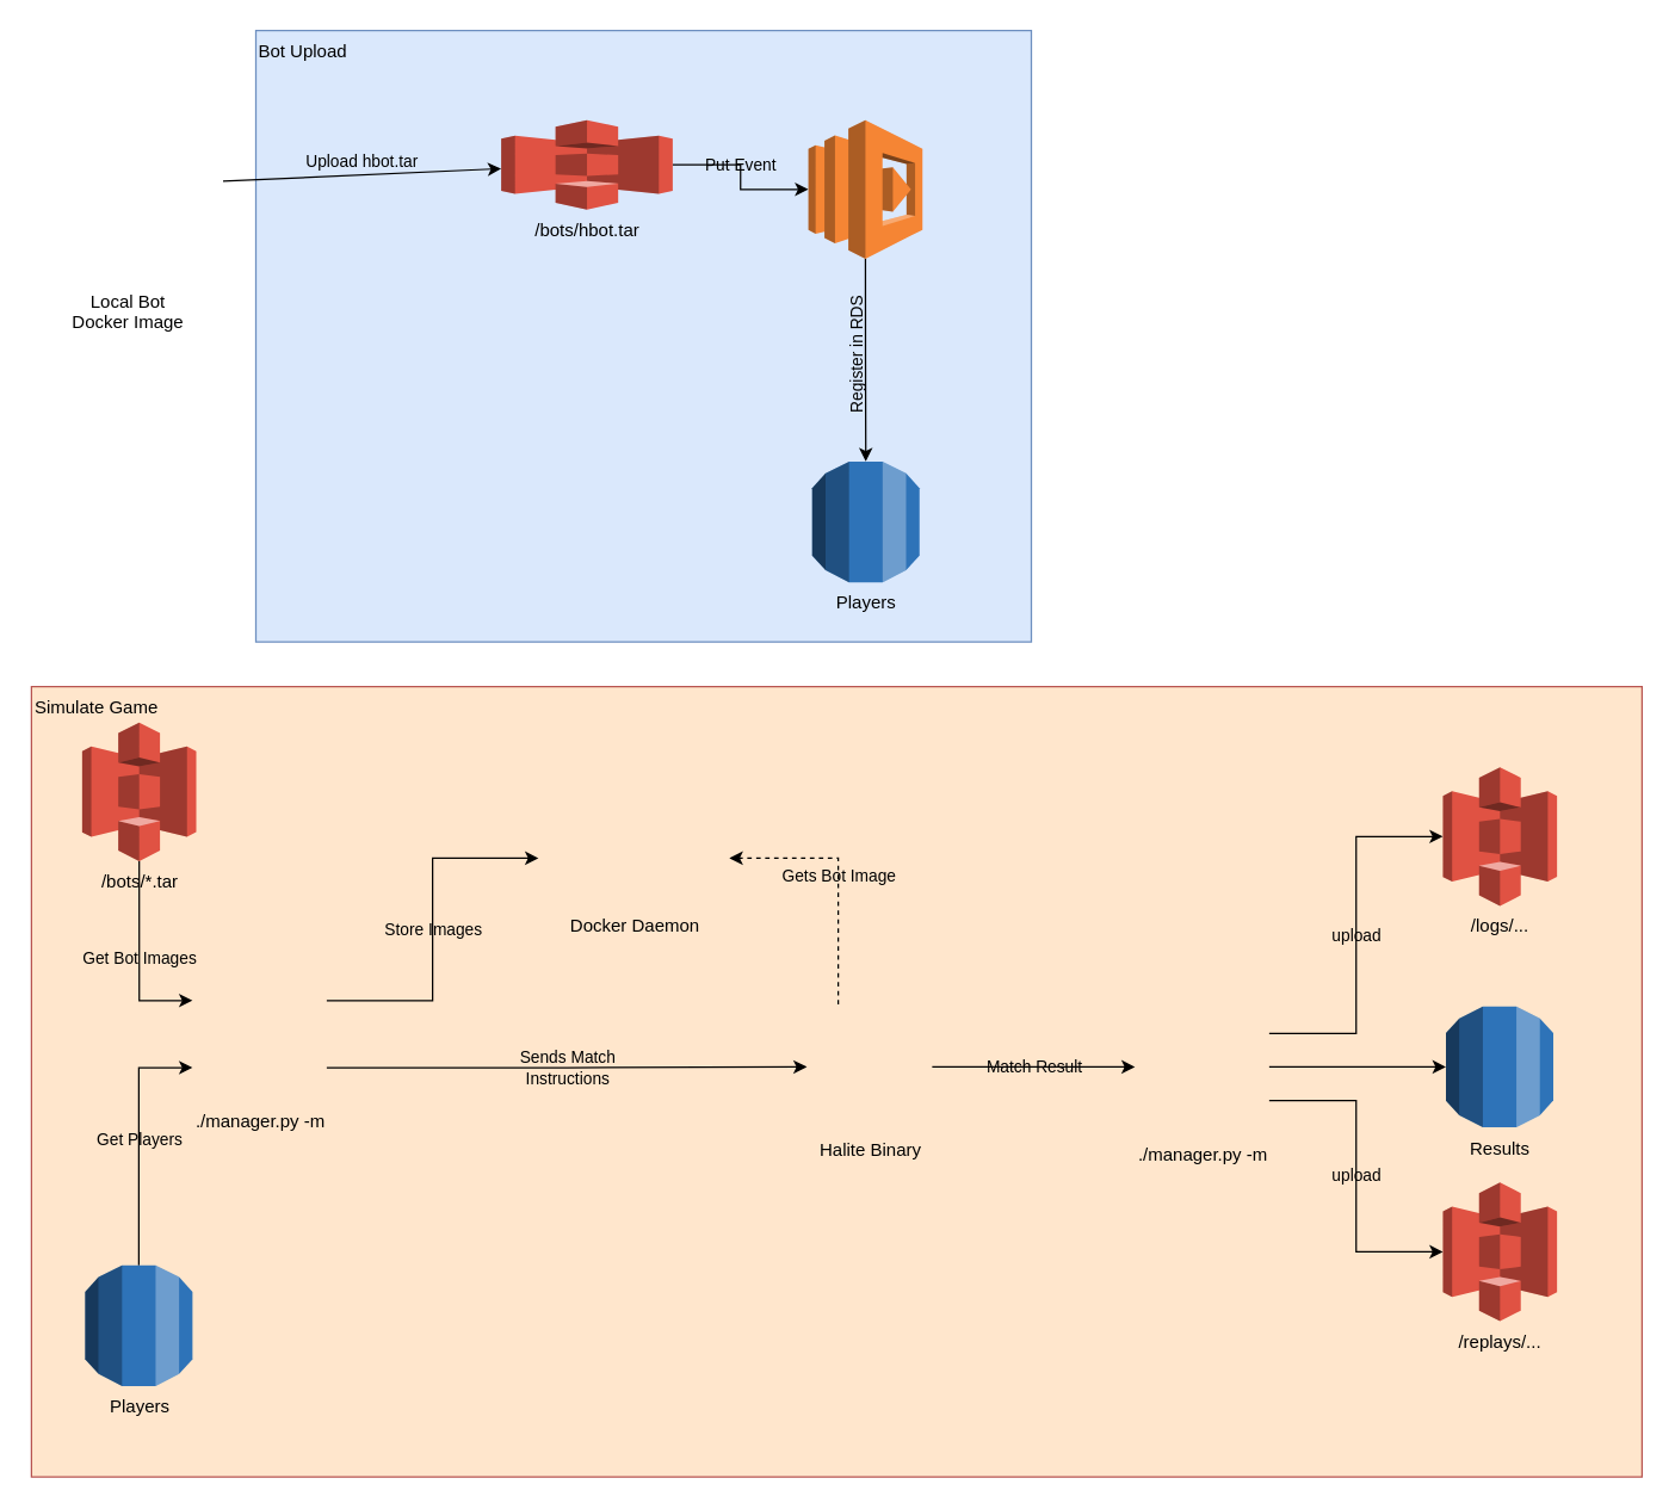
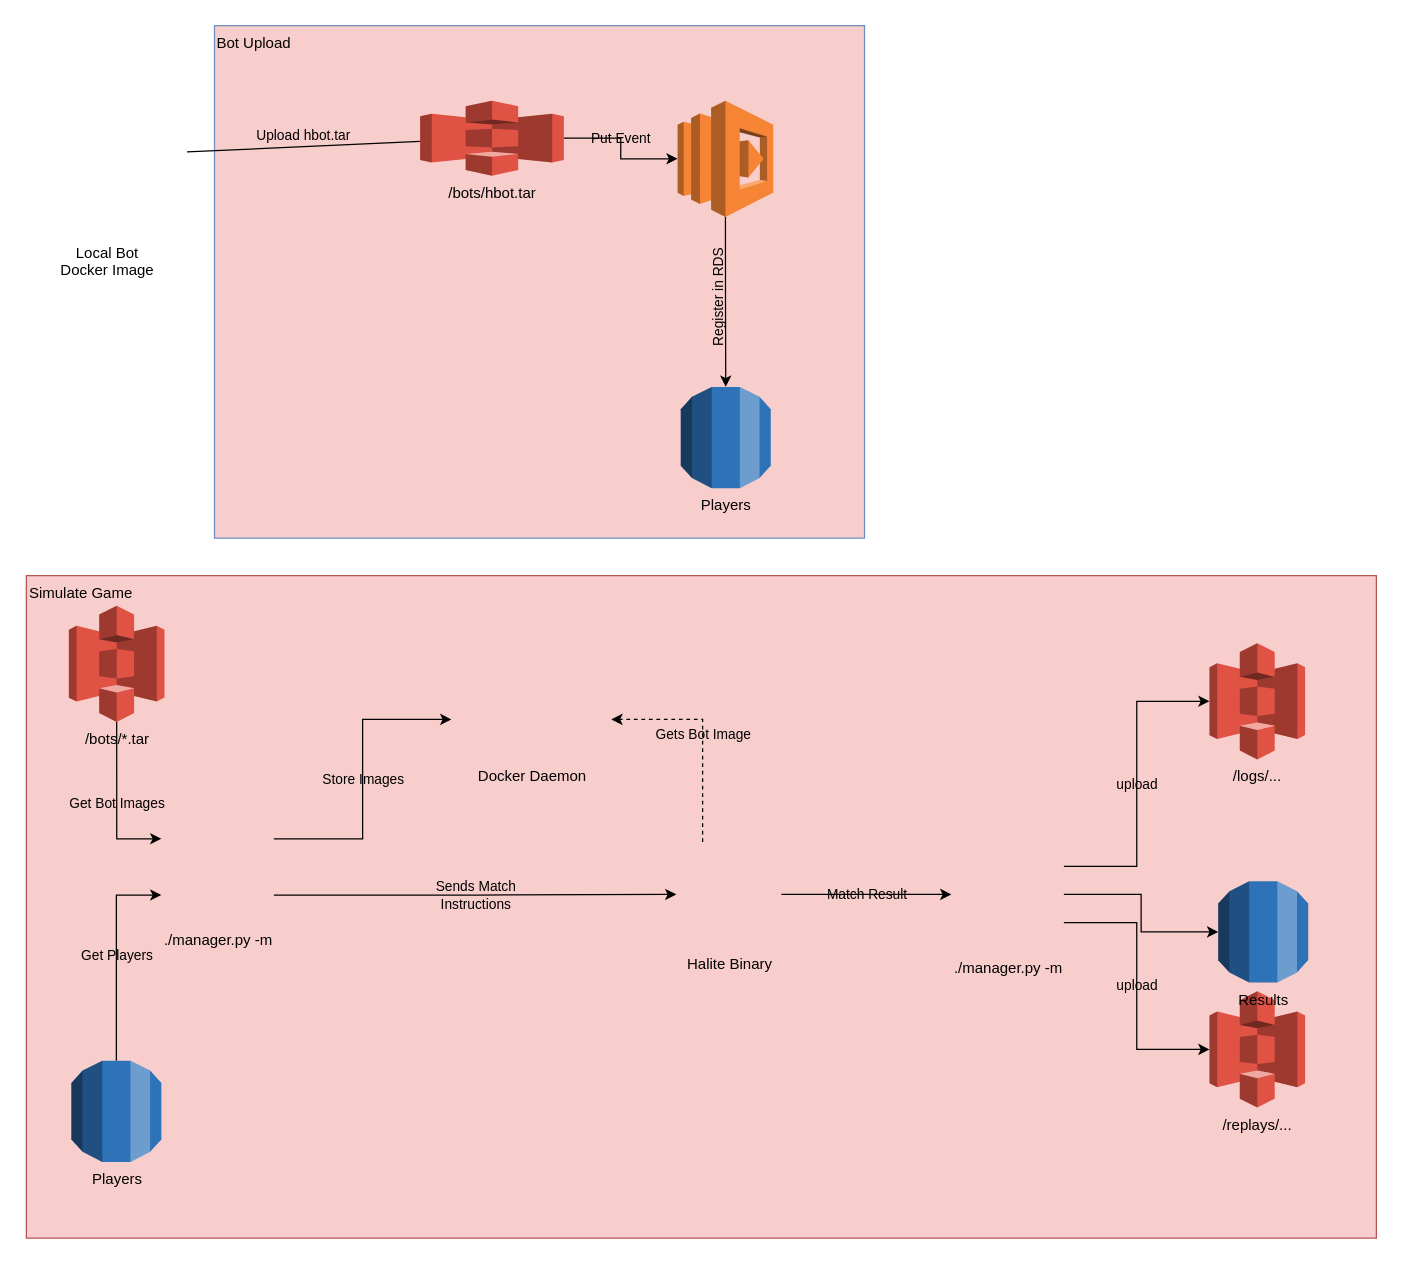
- <mxCell id="8" value="Upload hbot.tar" style="endArrow=classic;html=1;labelBackgroundColor=none;verticalAlign=bottom;" parent="4" target="6" edge="1" source="15"><mxGeometry width="50" height="50" relative="1" as="geometry"><mxPoint x="195.5" y="127" as="sourcePoint" /><mxPoint x="285.5" y="130" as="targetPoint" /></mxGeometry></mxCell>
+ <mxCell id="8" value="Upload hbot.tar" style="endArrow=none;html=1;labelBackgroundColor=none;verticalAlign=bottom;" parent="4" target="6" edge="1" source="15"><mxGeometry width="50" height="50" relative="1" as="geometry"><mxPoint x="195.5" y="127" as="sourcePoint" /><mxPoint x="285.5" y="130" as="targetPoint" /></mxGeometry></mxCell>
- <mxCell id="2" value="Bot Upload" style="rounded=0;whiteSpace=wrap;html=1;align=left;verticalAlign=top;fillColor=#dae8fc;strokeColor=#6c8ebf;" parent="1" vertex="1"><mxGeometry x="171" y="20" width="520" height="410" as="geometry" /></mxCell>
+ <mxCell id="2" value="Bot Upload" style="rounded=0;whiteSpace=wrap;html=1;align=left;verticalAlign=top;fillColor=#f8cecc;strokeColor=#6c8ebf;" parent="1" vertex="1"><mxGeometry x="171" y="20" width="520" height="410" as="geometry" /></mxCell>
- <mxCell id="3" value="Simulate Game" style="rounded=0;whiteSpace=wrap;html=1;align=left;verticalAlign=top;fillColor=#ffe6cc;strokeColor=#b85450;" parent="1" vertex="1"><mxGeometry x="20.5" y="460" width="1080" height="530" as="geometry" /></mxCell>
+ <mxCell id="3" value="Simulate Game" style="rounded=0;whiteSpace=wrap;html=1;align=left;verticalAlign=top;fillColor=#f8cecc;strokeColor=#b85450;" parent="1" vertex="1"><mxGeometry x="20.5" y="460" width="1080" height="530" as="geometry" /></mxCell>
- <mxCell id="29" value="Results" style="outlineConnect=0;dashed=0;verticalLabelPosition=bottom;verticalAlign=top;align=center;html=1;shape=mxgraph.aws3.rds;fillColor=#2E73B8;gradientColor=none;" vertex="1" parent="4"><mxGeometry x="969" y="674.5" width="72" height="81" as="geometry" /></mxCell>
+ <mxCell id="29" value="Results" style="outlineConnect=0;dashed=0;verticalLabelPosition=bottom;verticalAlign=top;align=center;html=1;shape=mxgraph.aws3.rds;fillColor=#2E73B8;gradientColor=none;" vertex="1" parent="4"><mxGeometry x="974" y="704.5" width="72" height="81" as="geometry" /></mxCell>
